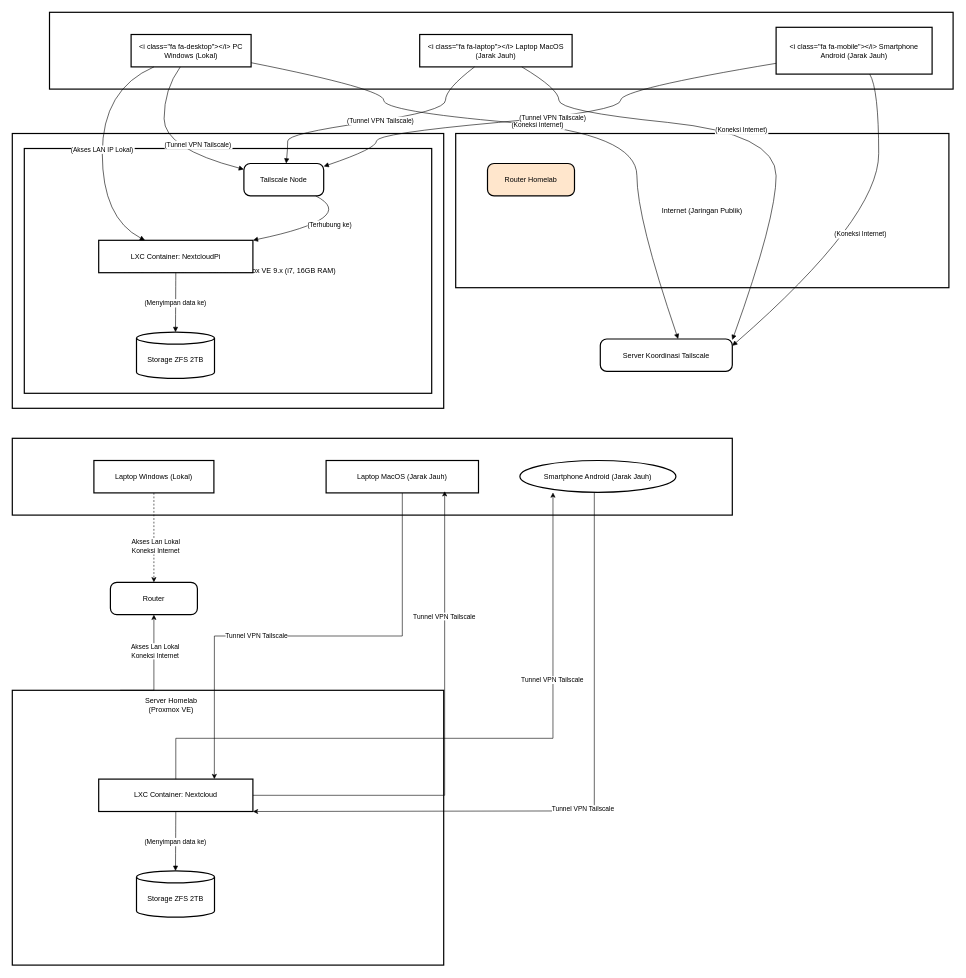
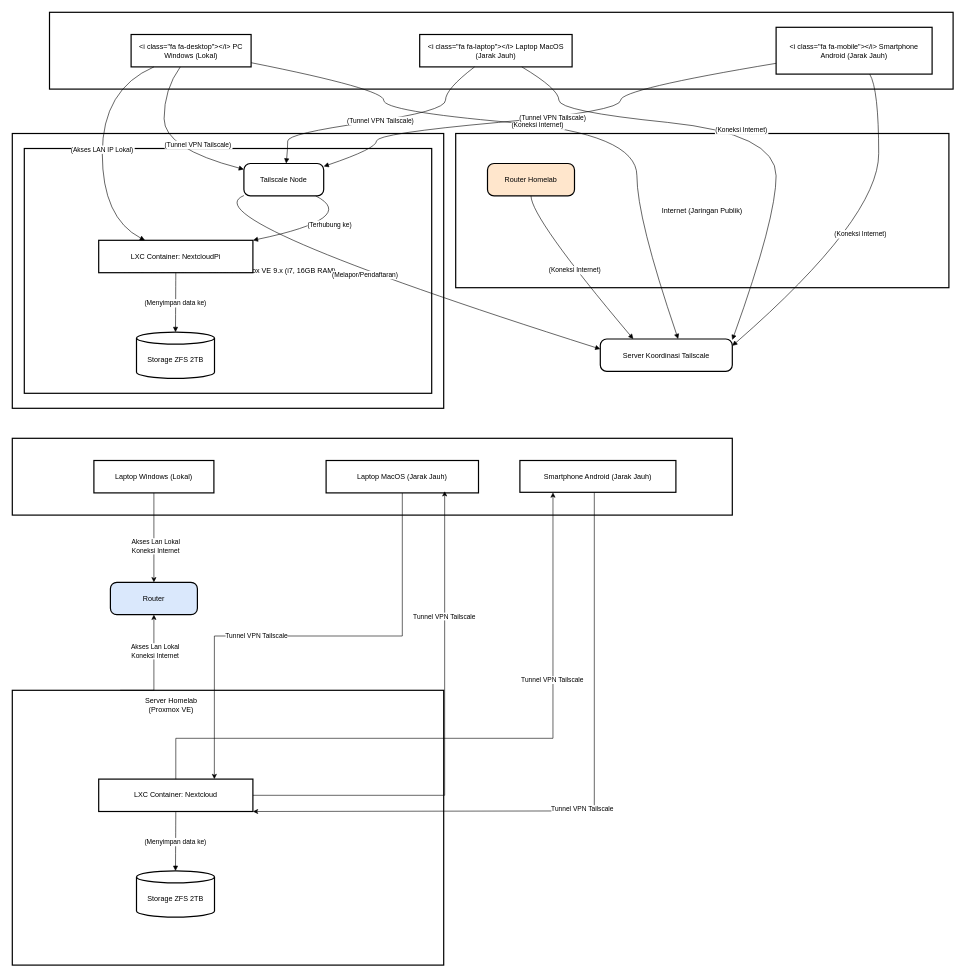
+ <mxCell id="17" value="(Koneksi Internet)" style="curved=1;startArrow=none;endArrow=block;exitX=0.5;exitY=1;entryX=0.25;entryY=0;rounded=0;" edge="1" parent="1" source="10" target="11"><mxGeometry relative="1" as="geometry"><Array as="points"><mxPoint x="885" y="363" /></Array></mxGeometry></mxCell>
+ <mxCell id="18" value="(Melapor/Pendaftaran)" style="curved=1;startArrow=none;endArrow=block;exitX=0;exitY=0.99;entryX=0;entryY=0.31;rounded=0;" edge="1" parent="1" source="13" target="11"><mxGeometry relative="1" as="geometry"><Array as="points"><mxPoint x="312" y="363" /></Array></mxGeometry></mxCell>
- <mxCell id="35" value="Smartphone Android (Jarak Jauh)" style="ellipse;whiteSpace=wrap;strokeWidth=2;" vertex="1" parent="1"><mxGeometry x="866" y="767" width="260" height="53" as="geometry" /></mxCell>
+ <mxCell id="35" value="Smartphone Android (Jarak Jauh)" style="whiteSpace=wrap;strokeWidth=2;" vertex="1" parent="1"><mxGeometry x="866" y="767" width="260" height="53" as="geometry" /></mxCell>
- <mxCell id="27" style="edgeStyle=orthogonalEdgeStyle;rounded=0;orthogonalLoop=1;jettySize=auto;html=1;exitX=0.5;exitY=1;exitDx=0;exitDy=0;dashed=1;" edge="1" parent="1" source="29" target="41"><mxGeometry relative="1" as="geometry" /></mxCell>
+ <mxCell id="27" style="edgeStyle=orthogonalEdgeStyle;rounded=0;orthogonalLoop=1;jettySize=auto;html=1;exitX=0.5;exitY=1;exitDx=0;exitDy=0;" edge="1" parent="1" source="29" target="41"><mxGeometry relative="1" as="geometry" /></mxCell>
- <mxCell id="41" value="Router" style="rounded=1;arcSize=20;strokeWidth=2" vertex="1" parent="1"><mxGeometry x="183.5" y="970" width="145" height="54" as="geometry" /></mxCell>
+ <mxCell id="41" value="Router" style="rounded=1;arcSize=20;strokeWidth=2;fillColor=#dae8fc;" vertex="1" parent="1"><mxGeometry x="183.5" y="970" width="145" height="54" as="geometry" /></mxCell>
